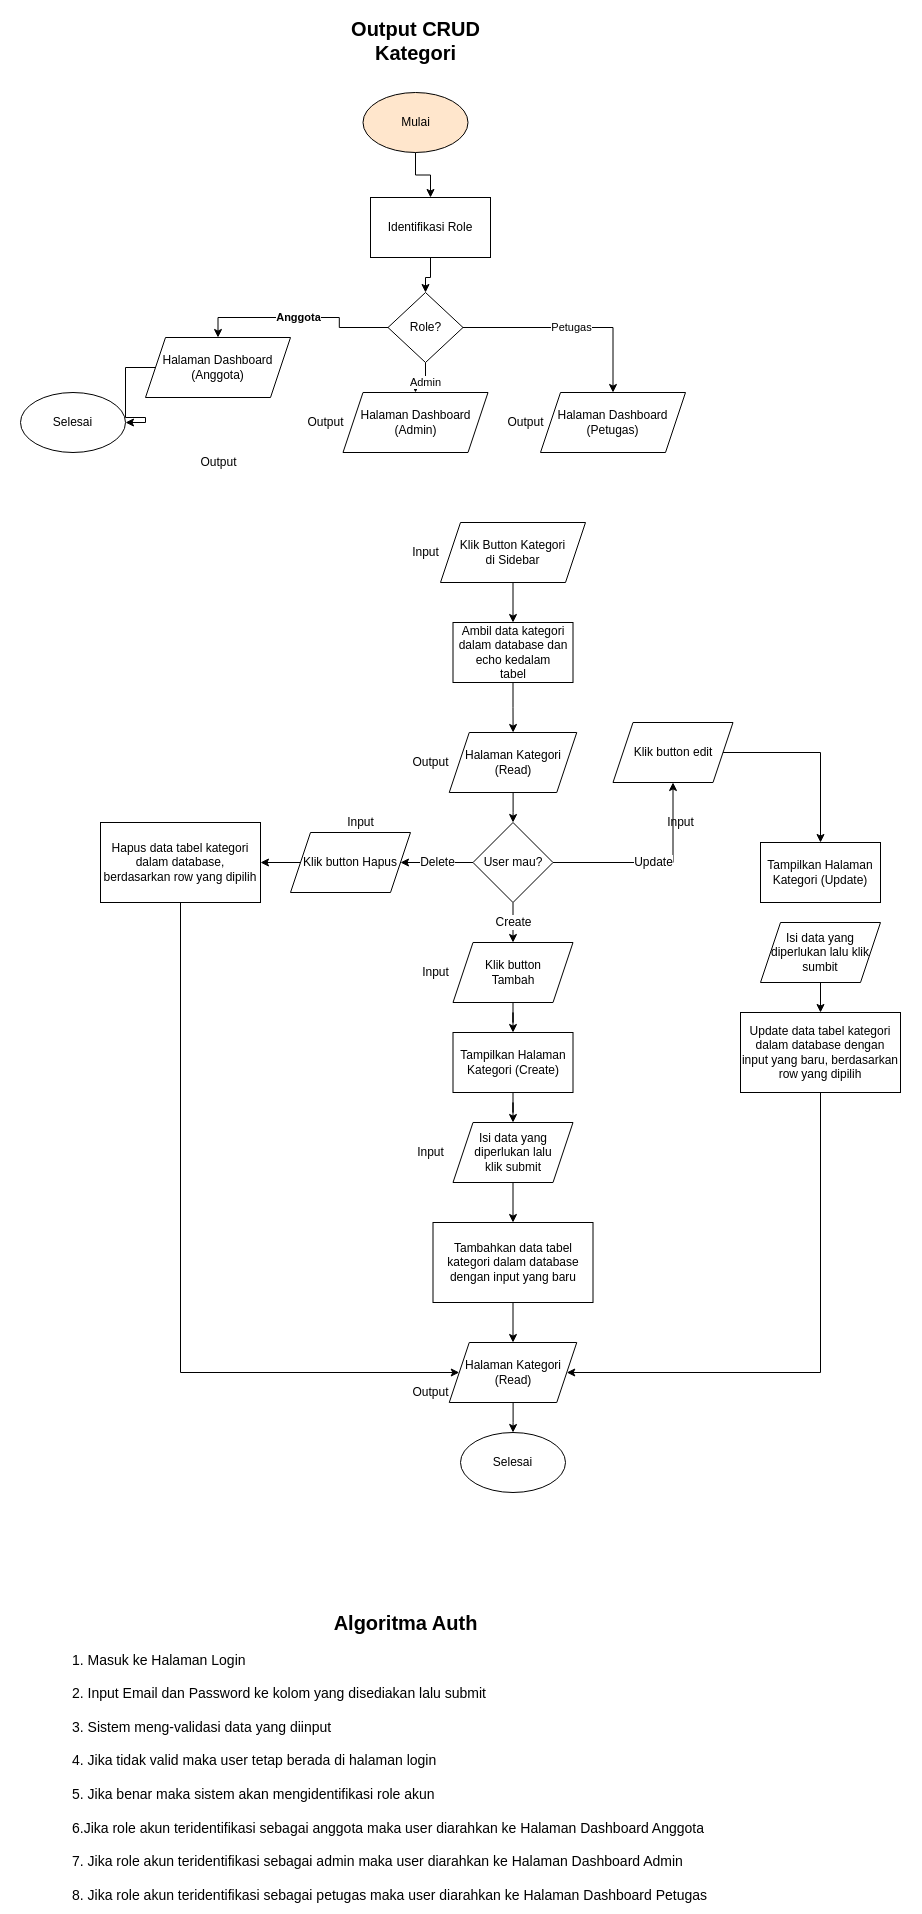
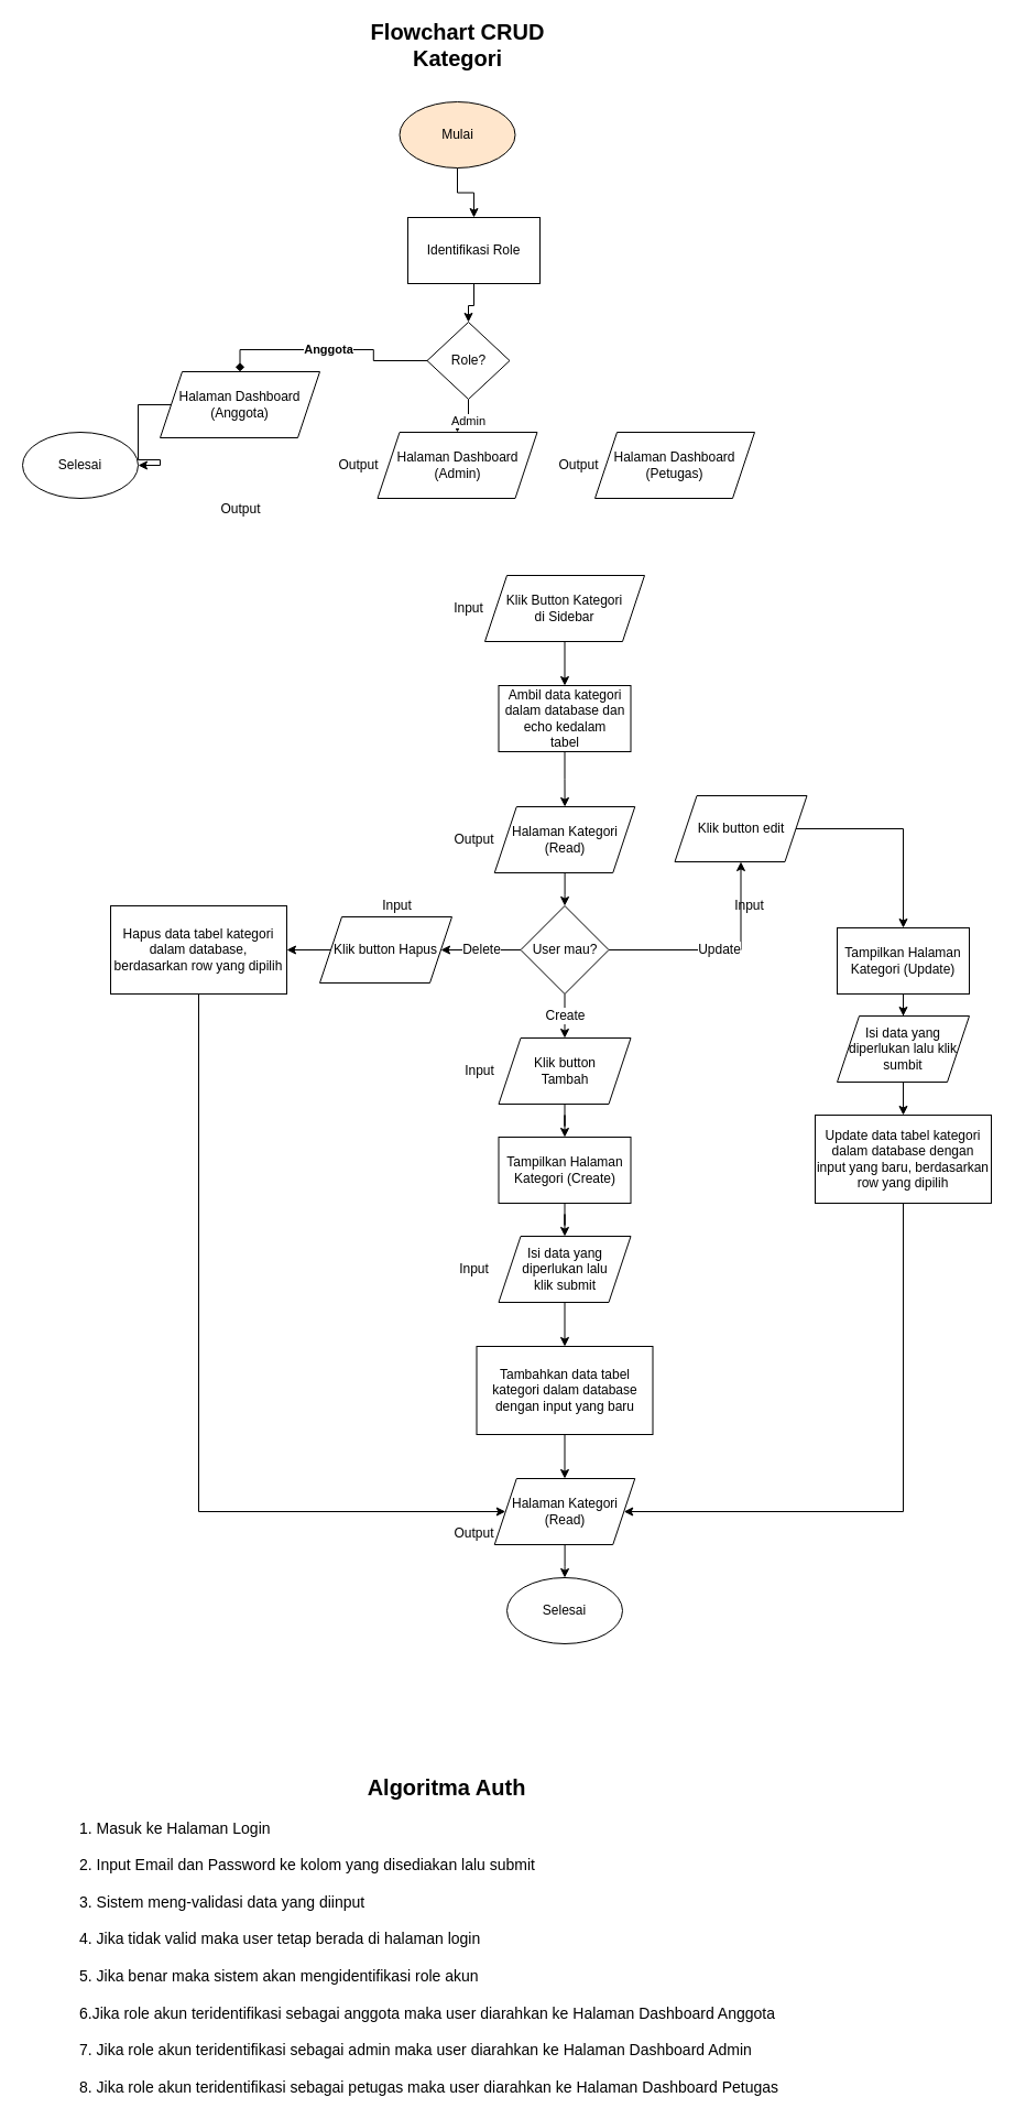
- <mxCell id="4" value="&lt;span style=&quot;font-size: 20px&quot;&gt;&lt;b&gt;Output CRUD&lt;br&gt;Kategori&lt;br&gt;&lt;/b&gt;&lt;/span&gt;" style="text;html=1;align=center;verticalAlign=middle;resizable=0;points=[];autosize=1;" parent="1" vertex="1"><mxGeometry x="330" y="20" width="170" height="40" as="geometry" /></mxCell>
+ <mxCell id="4" value="&lt;span style=&quot;font-size: 20px&quot;&gt;&lt;b&gt;Flowchart CRUD&lt;br&gt;Kategori&lt;br&gt;&lt;/b&gt;&lt;/span&gt;" style="text;html=1;align=center;verticalAlign=middle;resizable=0;points=[];autosize=1;" parent="1" vertex="1"><mxGeometry x="330" y="20" width="170" height="40" as="geometry" /></mxCell>
- <mxCell id="7" value="Petugas" style="edgeStyle=orthogonalEdgeStyle;rounded=0;orthogonalLoop=1;jettySize=auto;html=1;" parent="1" source="8" target="11" edge="1"><mxGeometry relative="1" as="geometry" /></mxCell>
- <mxCell id="6" value="&lt;b&gt;Anggota&lt;/b&gt;" style="edgeStyle=orthogonalEdgeStyle;rounded=0;orthogonalLoop=1;jettySize=auto;html=1;entryX=0.5;entryY=0;entryDx=0;entryDy=0;" parent="1" source="8" target="13" edge="1"><mxGeometry relative="1" as="geometry" /></mxCell>
+ <mxCell id="6" value="&lt;b&gt;Anggota&lt;/b&gt;" style="edgeStyle=orthogonalEdgeStyle;rounded=0;orthogonalLoop=1;jettySize=auto;html=1;entryX=0.5;entryY=0;entryDx=0;entryDy=0;endArrow=diamond;" parent="1" source="8" target="13" edge="1"><mxGeometry relative="1" as="geometry" /></mxCell>
+ <mxCell id="43" value="" style="edgeStyle=orthogonalEdgeStyle;rounded=0;orthogonalLoop=1;jettySize=auto;html=1;fontSize=12;" parent="1" source="44" target="46" edge="1"><mxGeometry relative="1" as="geometry" /></mxCell>
